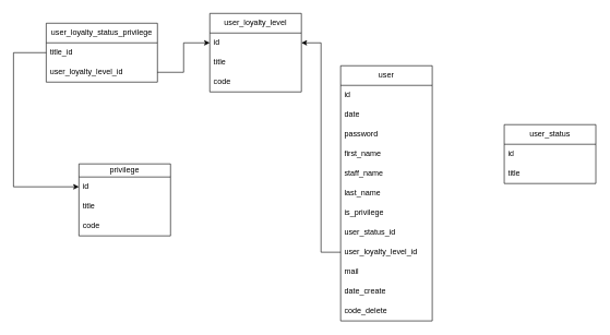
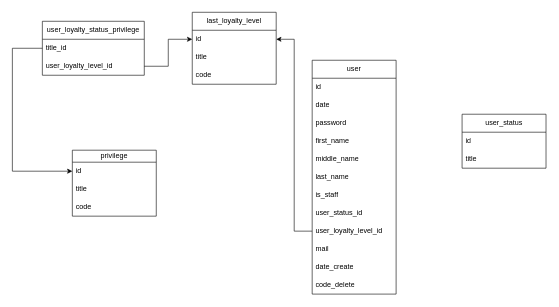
- <mxCell id="18" value="user_loyalty_level" style="swimlane;fontStyle=0;childLayout=stackLayout;horizontal=1;startSize=30;horizontalStack=0;resizeParent=1;resizeParentMax=0;resizeLast=0;collapsible=1;marginBottom=0;whiteSpace=wrap;html=1;" parent="1" vertex="1"><mxGeometry x="320" y="20" width="140" height="120" as="geometry" /></mxCell>
+ <mxCell id="18" value="last_loyalty_level" style="swimlane;fontStyle=0;childLayout=stackLayout;horizontal=1;startSize=30;horizontalStack=0;resizeParent=1;resizeParentMax=0;resizeLast=0;collapsible=1;marginBottom=0;whiteSpace=wrap;html=1;" parent="1" vertex="1"><mxGeometry x="320" y="20" width="140" height="120" as="geometry" /></mxCell>
- <mxCell id="7" value="staff_name" style="text;strokeColor=none;fillColor=none;align=left;verticalAlign=middle;spacingLeft=4;spacingRight=4;overflow=hidden;points=[[0,0.5],[1,0.5]];portConstraint=eastwest;rotatable=0;whiteSpace=wrap;html=1;" parent="2" vertex="1"><mxGeometry y="150" width="140" height="30" as="geometry" /></mxCell>
+ <mxCell id="7" value="middle_name" style="text;strokeColor=none;fillColor=none;align=left;verticalAlign=middle;spacingLeft=4;spacingRight=4;overflow=hidden;points=[[0,0.5],[1,0.5]];portConstraint=eastwest;rotatable=0;whiteSpace=wrap;html=1;" parent="2" vertex="1"><mxGeometry y="150" width="140" height="30" as="geometry" /></mxCell>
- <mxCell id="9" value="is_privilege" style="text;strokeColor=none;fillColor=none;align=left;verticalAlign=middle;spacingLeft=4;spacingRight=4;overflow=hidden;points=[[0,0.5],[1,0.5]];portConstraint=eastwest;rotatable=0;whiteSpace=wrap;html=1;" parent="2" vertex="1"><mxGeometry y="210" width="140" height="30" as="geometry" /></mxCell>
+ <mxCell id="9" value="is_staff" style="text;strokeColor=none;fillColor=none;align=left;verticalAlign=middle;spacingLeft=4;spacingRight=4;overflow=hidden;points=[[0,0.5],[1,0.5]];portConstraint=eastwest;rotatable=0;whiteSpace=wrap;html=1;" parent="2" vertex="1"><mxGeometry y="210" width="140" height="30" as="geometry" /></mxCell>
